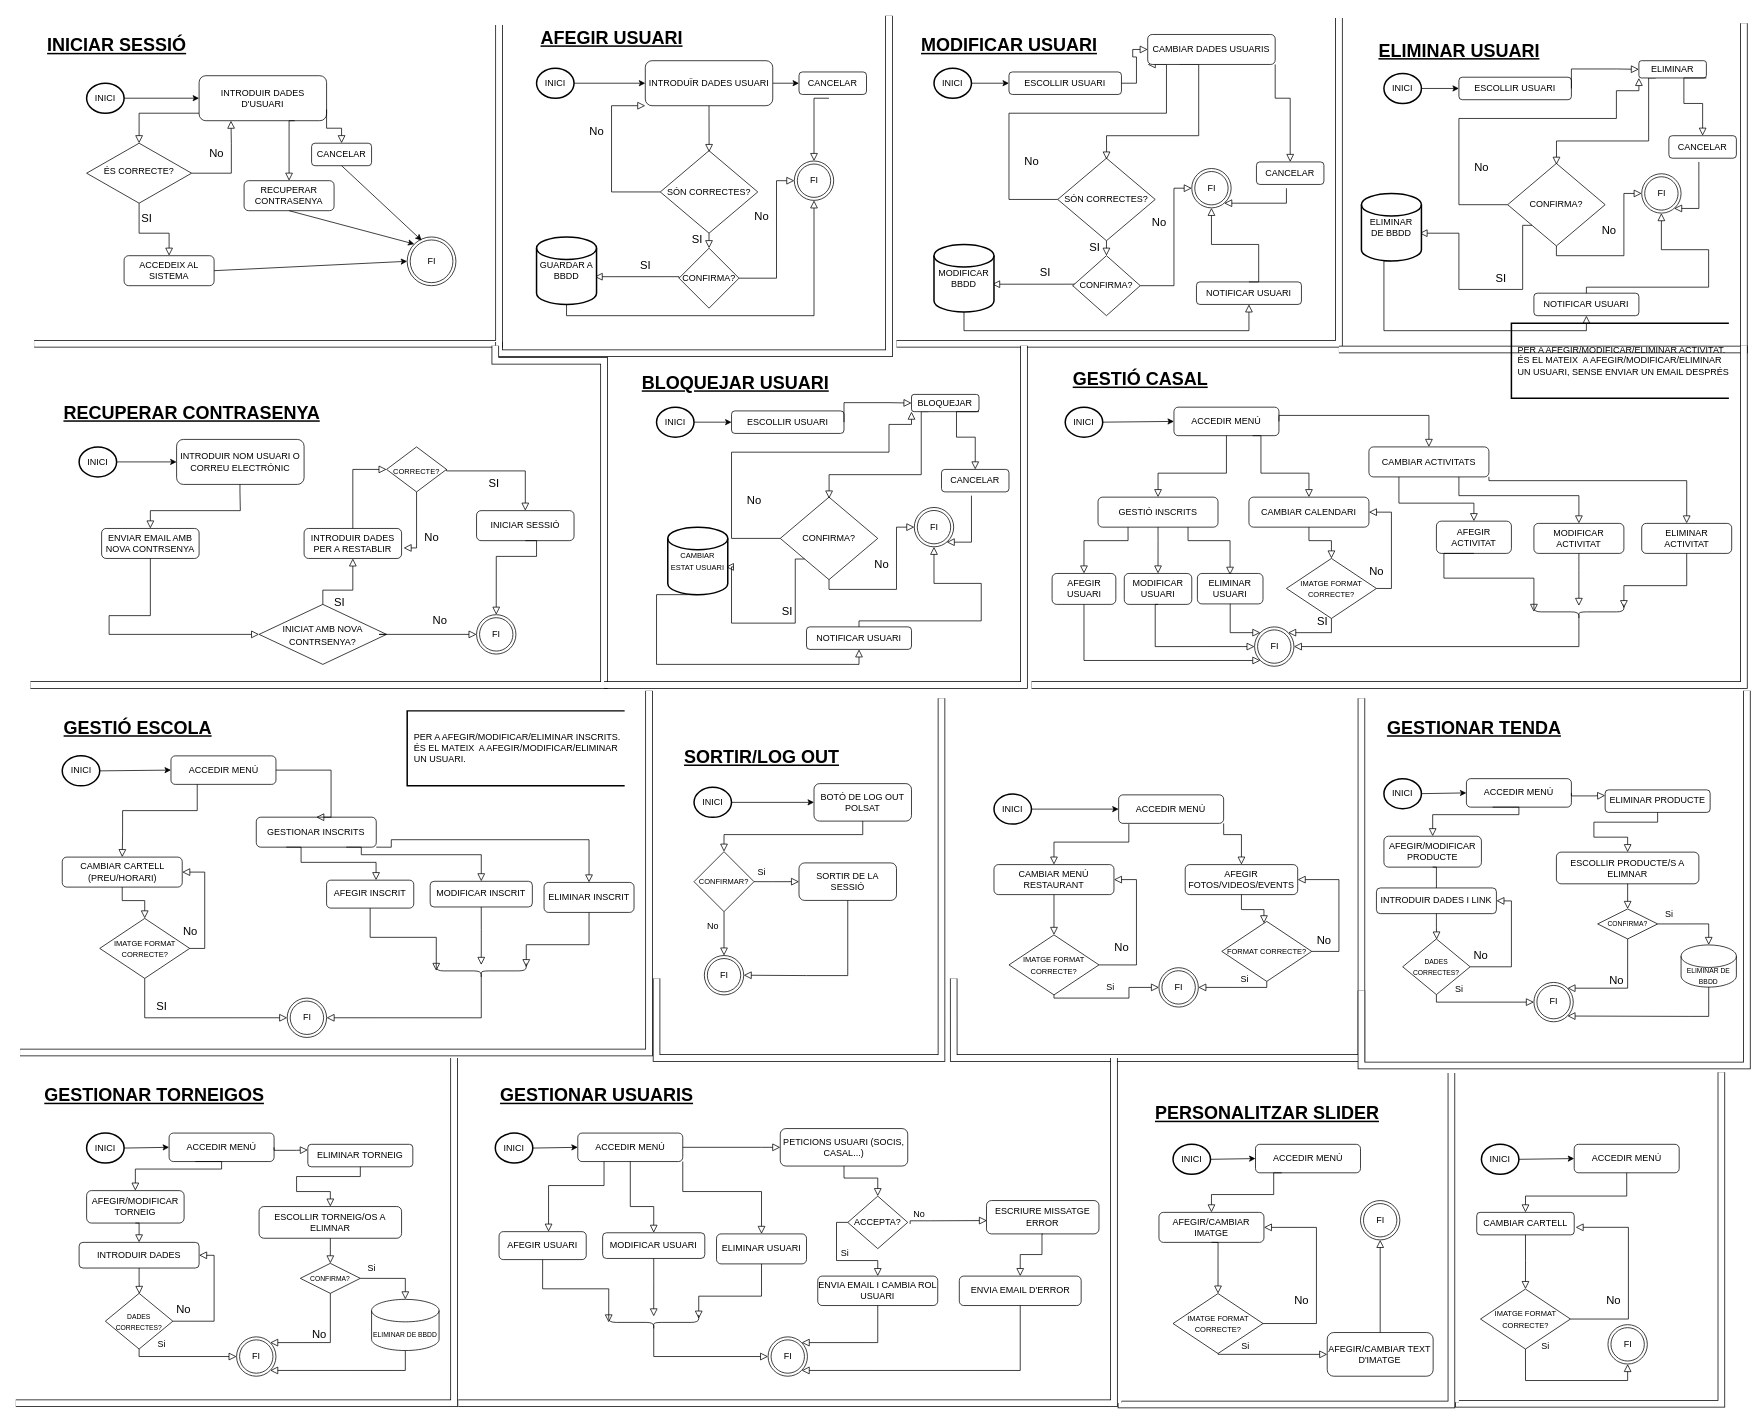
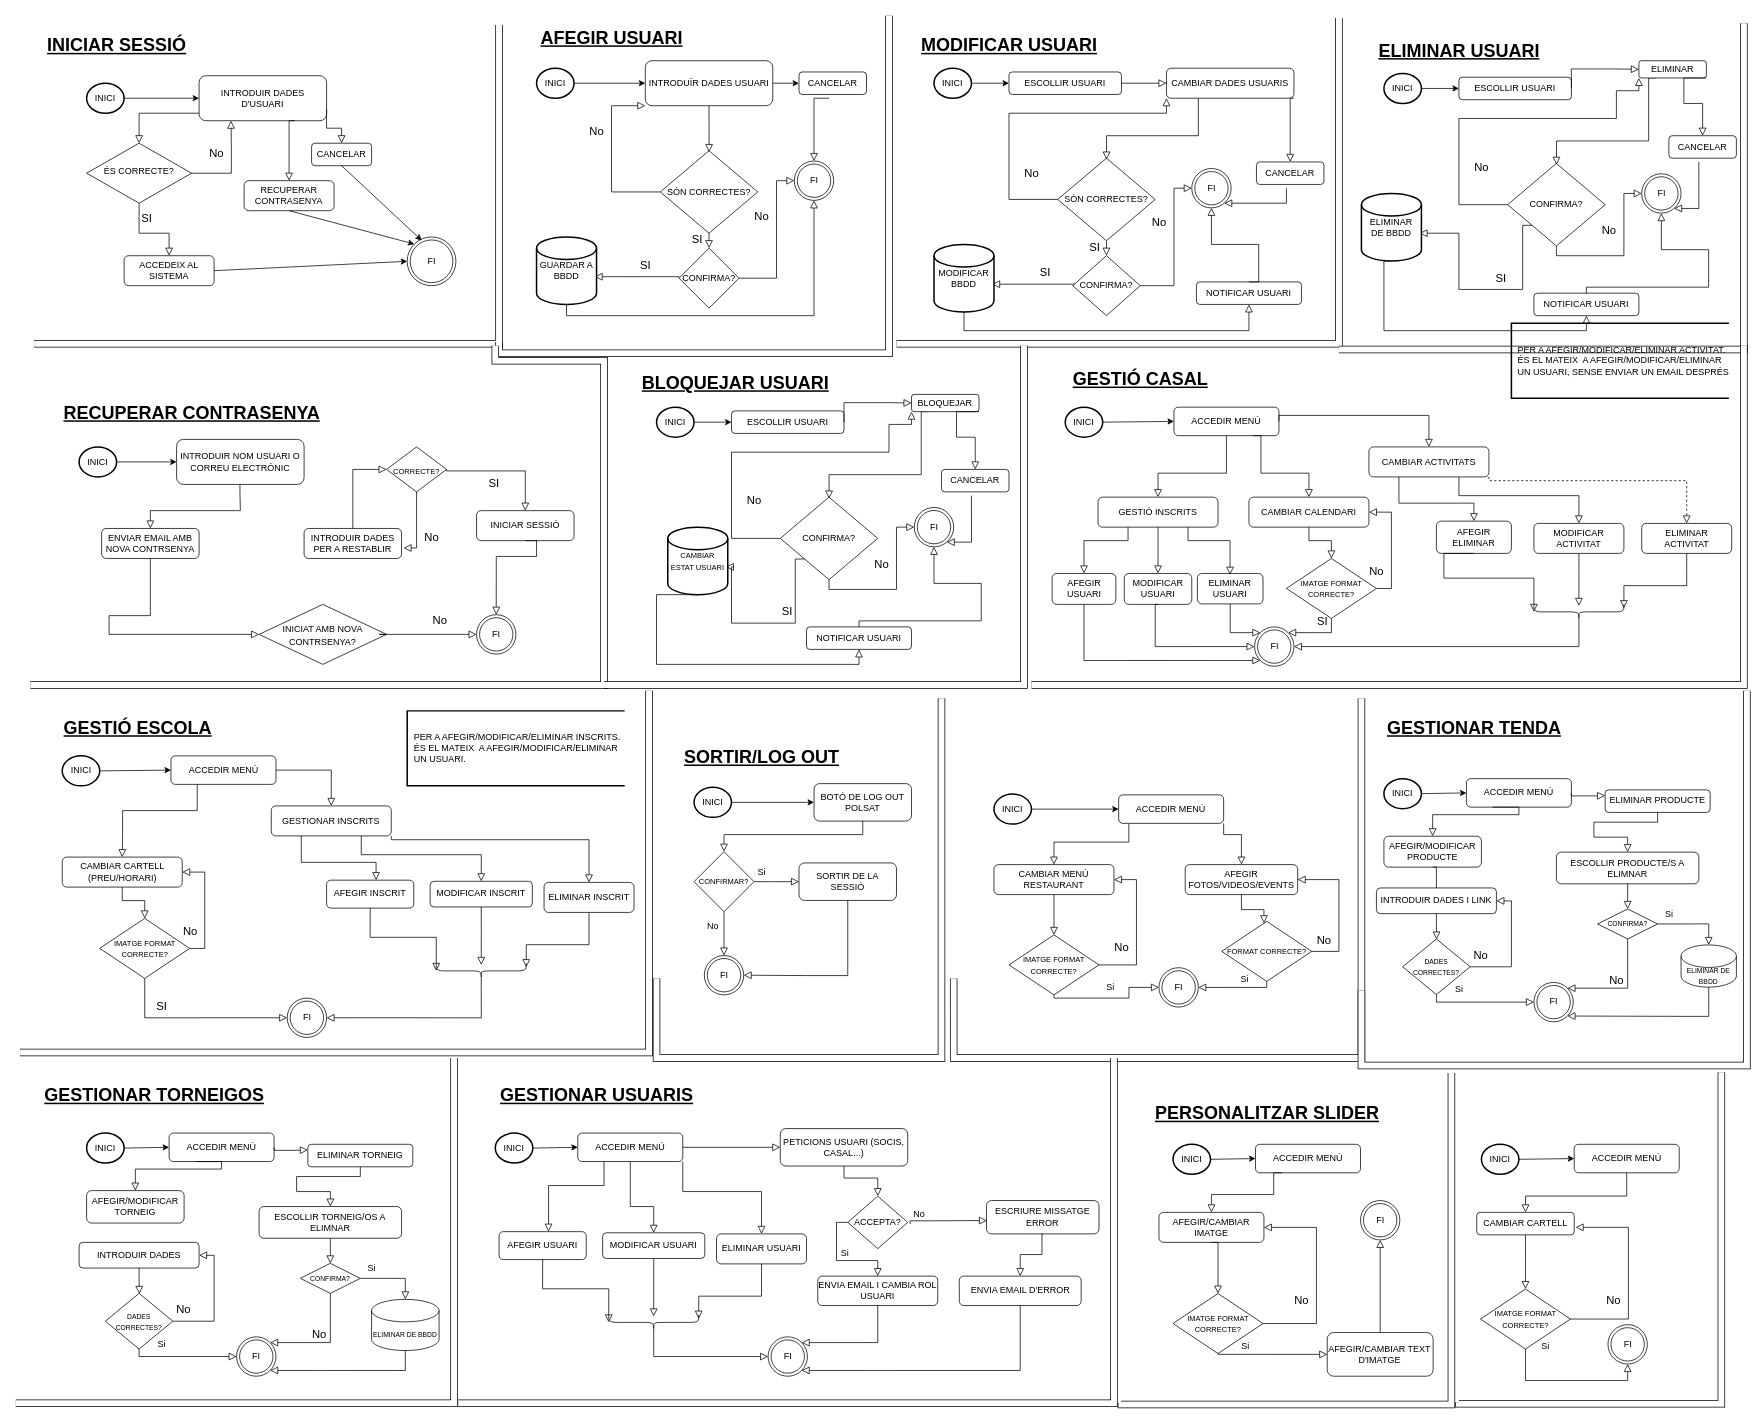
- <mxCell id="54" value="CAMBIAR DADES USUARIS" style="rounded=1;whiteSpace=wrap;html=1;" parent="1" vertex="1"><mxGeometry x="1530" y="45" width="170" height="40" as="geometry" /></mxCell>
+ <mxCell id="54" value="CAMBIAR DADES USUARIS" style="rounded=1;whiteSpace=wrap;html=1;" parent="1" vertex="1"><mxGeometry x="1555" y="90" width="170" height="40" as="geometry" /></mxCell>
- <mxCell id="148" value="" style="rounded=0;html=1;jettySize=auto;orthogonalLoop=1;fontSize=11;endArrow=block;endFill=0;endSize=8;strokeWidth=1;shadow=0;labelBackgroundColor=none;edgeStyle=orthogonalEdgeStyle;entryX=0.5;entryY=0;entryDx=0;entryDy=0;exitX=1;exitY=1;exitDx=0;exitDy=0;" parent="1" source="141" target="144" edge="1"><mxGeometry relative="1" as="geometry"><mxPoint x="2170" y="613.75" as="sourcePoint" /><mxPoint x="2260" y="675.75" as="targetPoint" /><Array as="points"><mxPoint x="1985" y="640" /><mxPoint x="2249" y="640" /></Array></mxGeometry></mxCell>
+ <mxCell id="148" value="" style="rounded=0;html=1;jettySize=auto;orthogonalLoop=1;fontSize=11;endArrow=block;endFill=0;endSize=8;strokeWidth=1;shadow=0;labelBackgroundColor=none;edgeStyle=orthogonalEdgeStyle;entryX=0.5;entryY=0;entryDx=0;entryDy=0;exitX=1;exitY=1;exitDx=0;exitDy=0;dashed=1;" parent="1" source="141" target="144" edge="1"><mxGeometry relative="1" as="geometry"><mxPoint x="2170" y="613.75" as="sourcePoint" /><mxPoint x="2260" y="675.75" as="targetPoint" /><Array as="points"><mxPoint x="1985" y="640" /><mxPoint x="2249" y="640" /></Array></mxGeometry></mxCell>
- <mxCell id="143" value="AFEGIR ACTIVITAT" style="rounded=1;whiteSpace=wrap;html=1;" parent="1" vertex="1"><mxGeometry x="1915" y="694" width="100" height="43" as="geometry" /></mxCell>
+ <mxCell id="143" value="AFEGIR ELIMINAR" style="rounded=1;whiteSpace=wrap;html=1;" parent="1" vertex="1"><mxGeometry x="1915" y="694" width="100" height="43" as="geometry" /></mxCell>
- <mxCell id="71" value="&lt;span style=&quot;font-size: 15px&quot;&gt;SI&lt;/span&gt;" style="rounded=0;html=1;jettySize=auto;orthogonalLoop=1;fontSize=11;endArrow=block;endFill=0;endSize=8;strokeWidth=1;shadow=0;labelBackgroundColor=none;edgeStyle=orthogonalEdgeStyle;exitX=0.5;exitY=0;exitDx=0;exitDy=0;entryX=0.5;entryY=1;entryDx=0;entryDy=0;" parent="1" source="67" target="70" edge="1"><mxGeometry x="-0.182" y="-16" relative="1" as="geometry"><mxPoint as="offset" /><mxPoint x="430" y="756.25" as="sourcePoint" /><mxPoint x="325" y="786.25" as="targetPoint" /><Array as="points"><mxPoint x="430" y="786" /><mxPoint x="470" y="786" /></Array></mxGeometry></mxCell>
- <mxCell id="167" value="GESTIONAR INSCRITS" style="rounded=1;whiteSpace=wrap;html=1;" parent="1" vertex="1"><mxGeometry x="341.25" y="1088.75" width="160" height="40" as="geometry" /></mxCell>
+ <mxCell id="167" value="GESTIONAR INSCRITS" style="rounded=1;whiteSpace=wrap;html=1;" parent="1" vertex="1"><mxGeometry x="361.25" y="1073.75" width="160" height="40" as="geometry" /></mxCell>
- <mxCell id="248" value="" style="rounded=0;html=1;jettySize=auto;orthogonalLoop=1;fontSize=11;endArrow=block;endFill=0;endSize=8;strokeWidth=1;shadow=0;labelBackgroundColor=none;edgeStyle=orthogonalEdgeStyle;entryX=0.5;entryY=0;entryDx=0;entryDy=0;exitX=0.5;exitY=1;exitDx=0;exitDy=0;" parent="1" source="245" target="247" edge="1"><mxGeometry relative="1" as="geometry"><mxPoint x="283.13" y="1621.75" as="sourcePoint" /><mxPoint x="306.88" y="1676.75" as="targetPoint" /><Array as="points"><mxPoint x="185" y="1630" /></Array></mxGeometry></mxCell>
